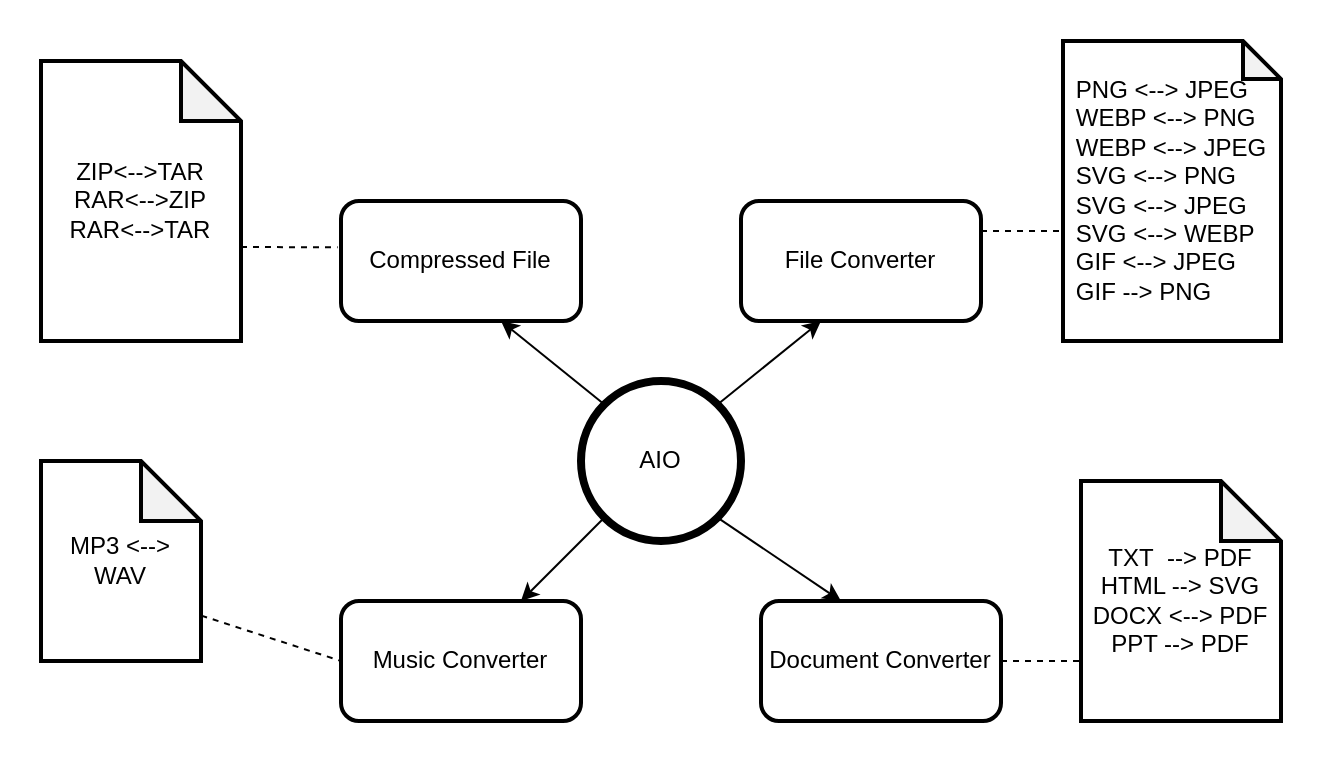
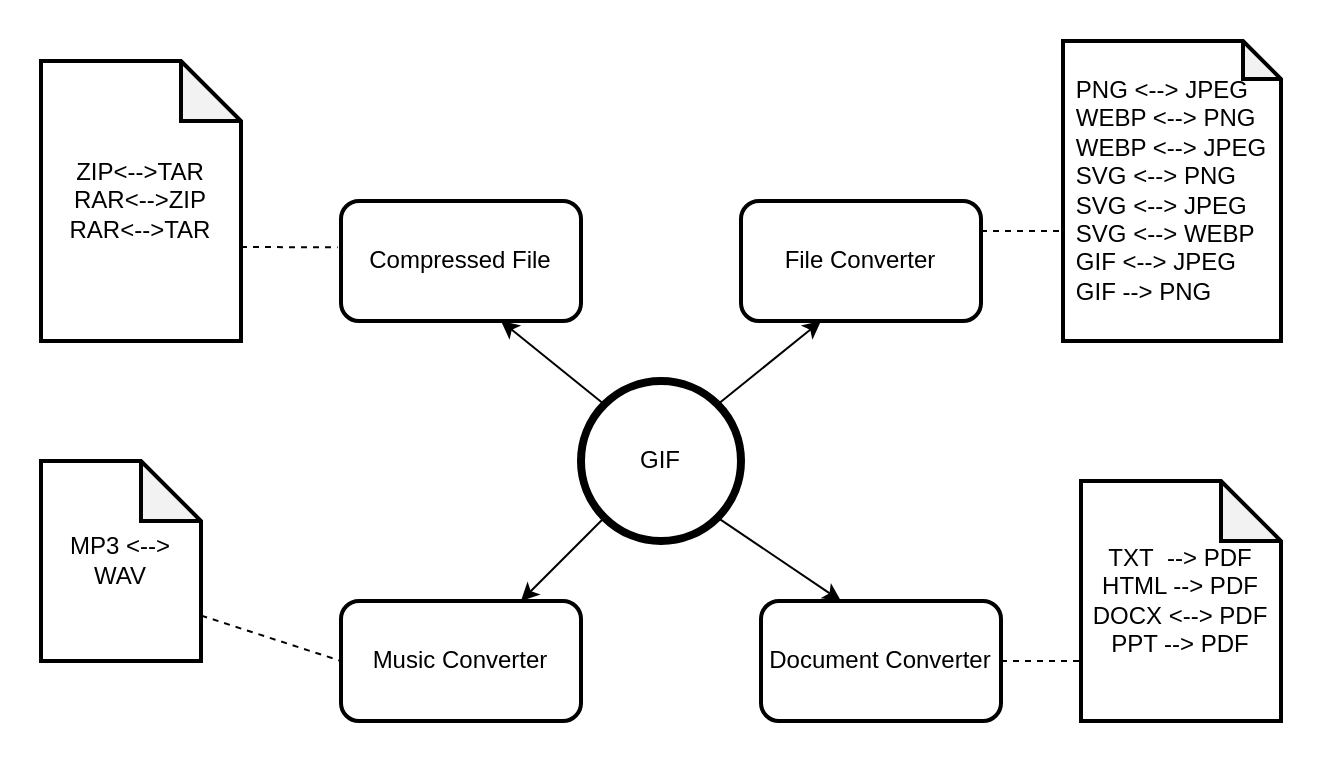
- <mxCell id="2" value="AIO" style="ellipse;whiteSpace=wrap;html=1;aspect=fixed;strokeWidth=4;" parent="1" vertex="1"><mxGeometry x="290" y="190" width="80" height="80" as="geometry" /></mxCell>
+ <mxCell id="2" value="GIF" style="ellipse;whiteSpace=wrap;html=1;aspect=fixed;strokeWidth=4;" parent="1" vertex="1"><mxGeometry x="290" y="190" width="80" height="80" as="geometry" /></mxCell>
- <mxCell id="12" value="TXT&amp;nbsp; --&amp;gt; PDF&lt;br&gt;HTML --&amp;gt; SVG&lt;br&gt;DOCX &amp;lt;--&amp;gt; PDF&lt;br&gt;PPT --&amp;gt; PDF&lt;br&gt;" style="shape=note;whiteSpace=wrap;html=1;backgroundOutline=1;darkOpacity=0.05;strokeWidth=2;" parent="1" vertex="1"><mxGeometry x="540" y="240" width="100" height="120" as="geometry" /></mxCell>
+ <mxCell id="12" value="TXT&amp;nbsp; --&amp;gt; PDF&lt;br&gt;HTML --&amp;gt; PDF&lt;br&gt;DOCX &amp;lt;--&amp;gt; PDF&lt;br&gt;PPT --&amp;gt; PDF&lt;br&gt;" style="shape=note;whiteSpace=wrap;html=1;backgroundOutline=1;darkOpacity=0.05;strokeWidth=2;" parent="1" vertex="1"><mxGeometry x="540" y="240" width="100" height="120" as="geometry" /></mxCell>
